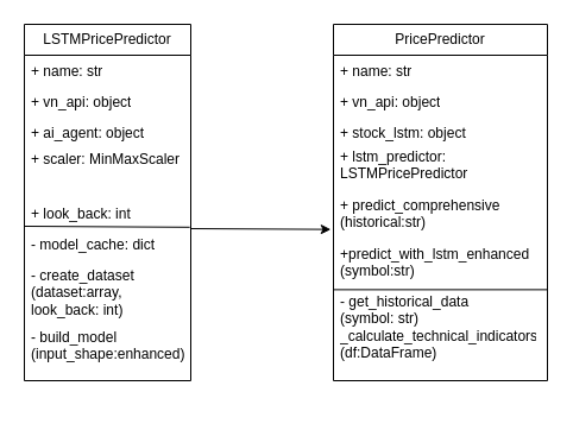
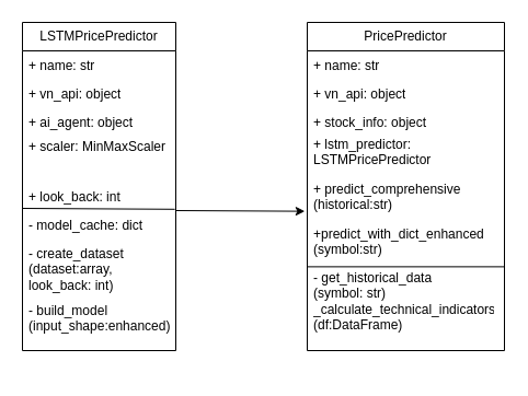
- <mxCell id="15" value="+ stock_lstm: object" style="text;strokeColor=none;fillColor=none;align=left;verticalAlign=top;spacingLeft=4;spacingRight=4;overflow=hidden;rotatable=0;points=[[0,0.5],[1,0.5]];portConstraint=eastwest;whiteSpace=wrap;html=1;" vertex="1" parent="12"><mxGeometry y="78" width="180" height="222" as="geometry" /></mxCell>
+ <mxCell id="15" value="+ stock_info: object" style="text;strokeColor=none;fillColor=none;align=left;verticalAlign=top;spacingLeft=4;spacingRight=4;overflow=hidden;rotatable=0;points=[[0,0.5],[1,0.5]];portConstraint=eastwest;whiteSpace=wrap;html=1;" vertex="1" parent="12"><mxGeometry y="78" width="180" height="222" as="geometry" /></mxCell>
- <mxCell id="19" value="+predict_with_lstm_enhanced&lt;div&gt;(symbol:str)&lt;/div&gt;" style="text;strokeColor=none;fillColor=none;align=left;verticalAlign=top;spacingLeft=4;spacingRight=4;overflow=hidden;rotatable=0;points=[[0,0.5],[1,0.5]];portConstraint=eastwest;whiteSpace=wrap;html=1;" vertex="1" parent="1"><mxGeometry x="280" y="200" width="175" height="40" as="geometry" /></mxCell>
+ <mxCell id="19" value="+predict_with_dict_enhanced&lt;div&gt;(symbol:str)&lt;/div&gt;" style="text;strokeColor=none;fillColor=none;align=left;verticalAlign=top;spacingLeft=4;spacingRight=4;overflow=hidden;rotatable=0;points=[[0,0.5],[1,0.5]];portConstraint=eastwest;whiteSpace=wrap;html=1;" vertex="1" parent="1"><mxGeometry x="280" y="200" width="175" height="40" as="geometry" /></mxCell>
